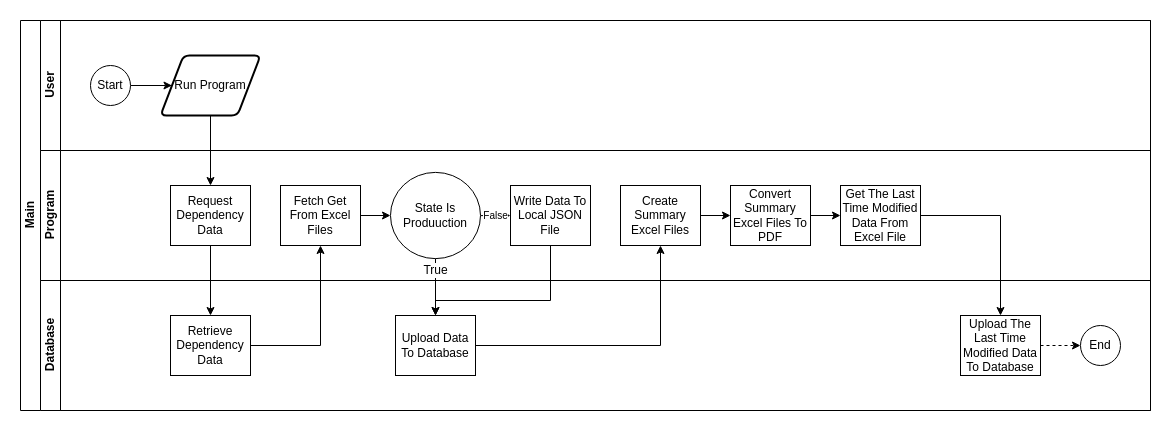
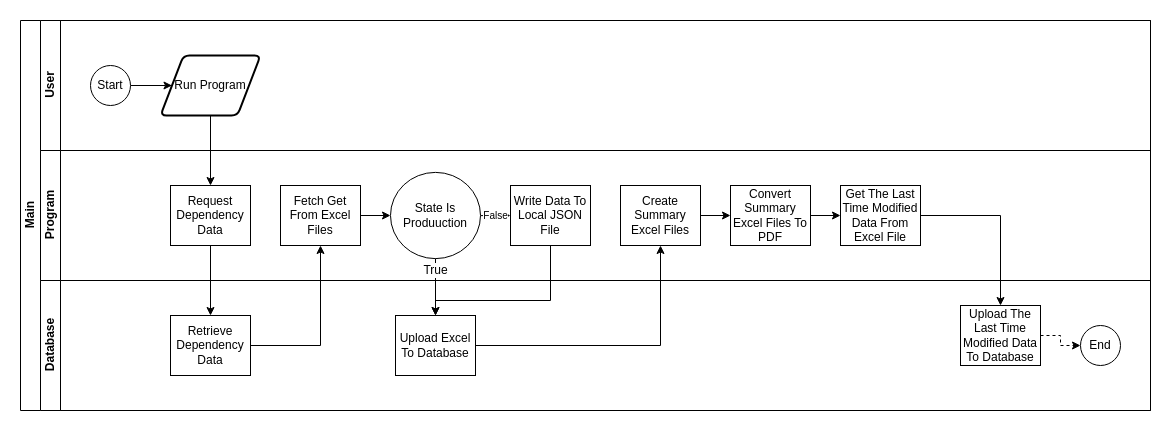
- <mxCell id="28" value="Upload Data To Database" style="rounded=0;whiteSpace=wrap;html=1;fontFamily=Helvetica;fontSize=12;fontColor=#000000;align=center;" parent="26" vertex="1"><mxGeometry x="355" y="35" width="80" height="60" as="geometry" /></mxCell>
+ <mxCell id="28" value="Upload Excel To Database" style="rounded=0;whiteSpace=wrap;html=1;fontFamily=Helvetica;fontSize=12;fontColor=#000000;align=center;" parent="26" vertex="1"><mxGeometry x="355" y="35" width="80" height="60" as="geometry" /></mxCell>
- <mxCell id="30" value="Upload The Last Time Modified Data To Database" style="rounded=0;whiteSpace=wrap;html=1;fontFamily=Helvetica;fontSize=12;fontColor=#000000;align=center;" parent="26" vertex="1"><mxGeometry x="920" y="35" width="80" height="60" as="geometry" /></mxCell>
+ <mxCell id="30" value="Upload The Last Time Modified Data To Database" style="rounded=0;whiteSpace=wrap;html=1;fontFamily=Helvetica;fontSize=12;fontColor=#000000;align=center;" parent="26" vertex="1"><mxGeometry x="920" y="25" width="80" height="60" as="geometry" /></mxCell>
